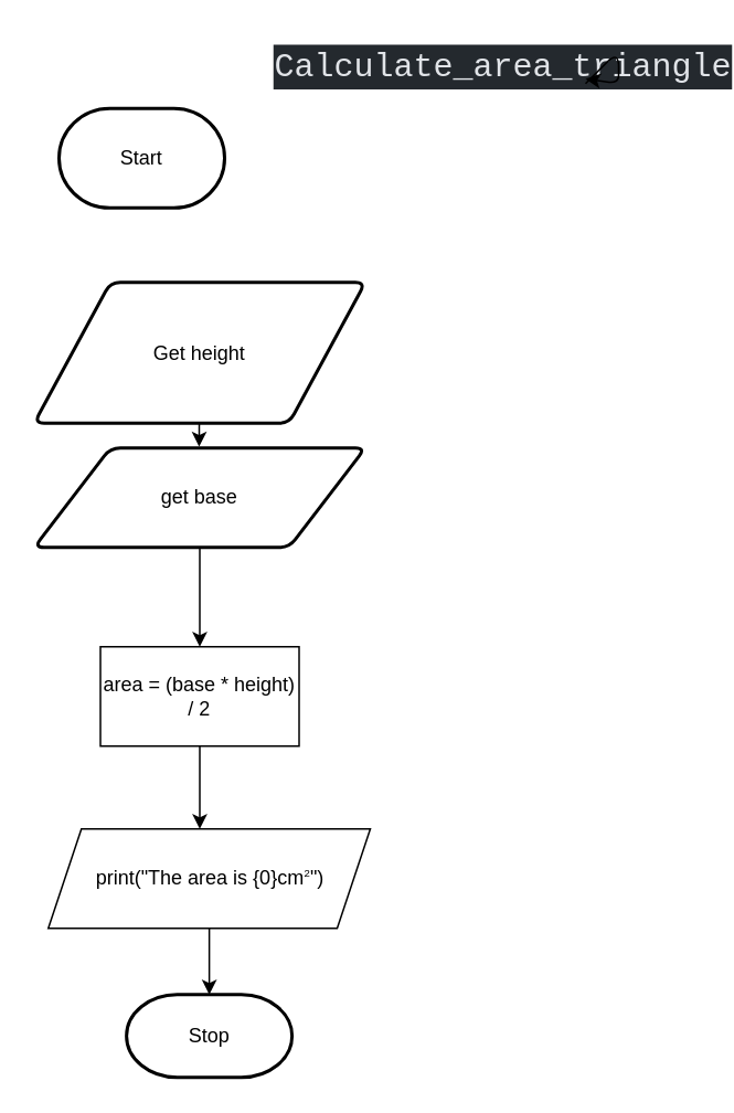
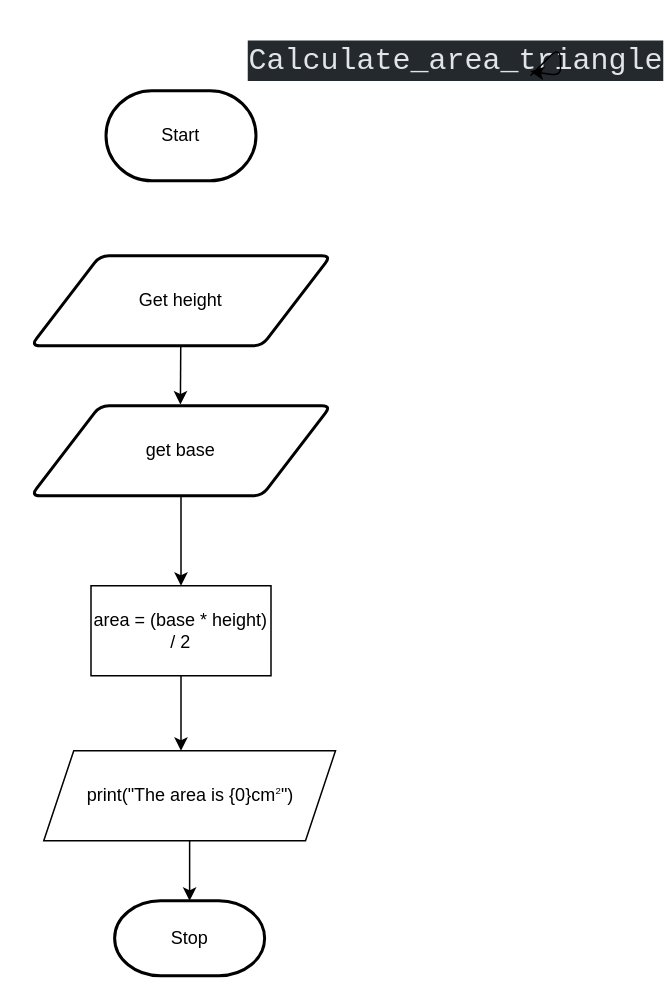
- <mxCell id="2" value="Start" style="strokeWidth=2;html=1;shape=mxgraph.flowchart.terminator;whiteSpace=wrap;" parent="1" vertex="1"><mxGeometry x="35" y="65" width="100" height="60" as="geometry" /></mxCell>
+ <mxCell id="2" value="Start" style="strokeWidth=2;html=1;shape=mxgraph.flowchart.terminator;whiteSpace=wrap;" parent="1" vertex="1"><mxGeometry x="70" y="60" width="100" height="60" as="geometry" /></mxCell>
- <mxCell id="4" value="Get height" style="shape=parallelogram;html=1;strokeWidth=2;perimeter=parallelogramPerimeter;whiteSpace=wrap;rounded=1;arcSize=12;size=0.23;" parent="1" vertex="1"><mxGeometry x="20" y="170" width="200" height="85" as="geometry" /></mxCell>
+ <mxCell id="4" value="Get height" style="shape=parallelogram;html=1;strokeWidth=2;perimeter=parallelogramPerimeter;whiteSpace=wrap;rounded=1;arcSize=12;size=0.23;" parent="1" vertex="1"><mxGeometry x="20" y="170" width="200" height="60" as="geometry" /></mxCell>
